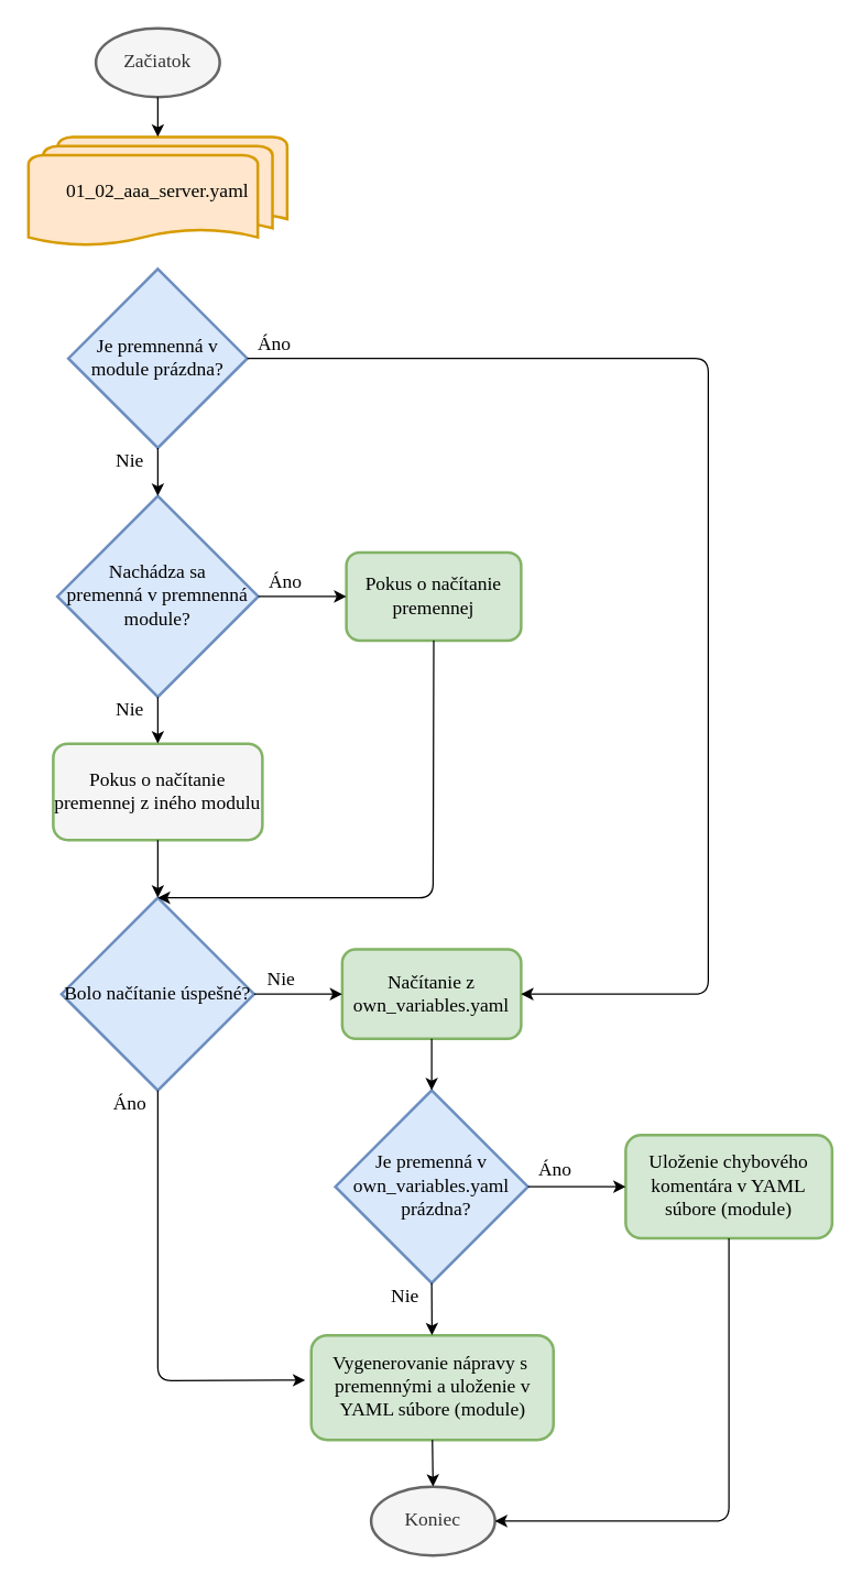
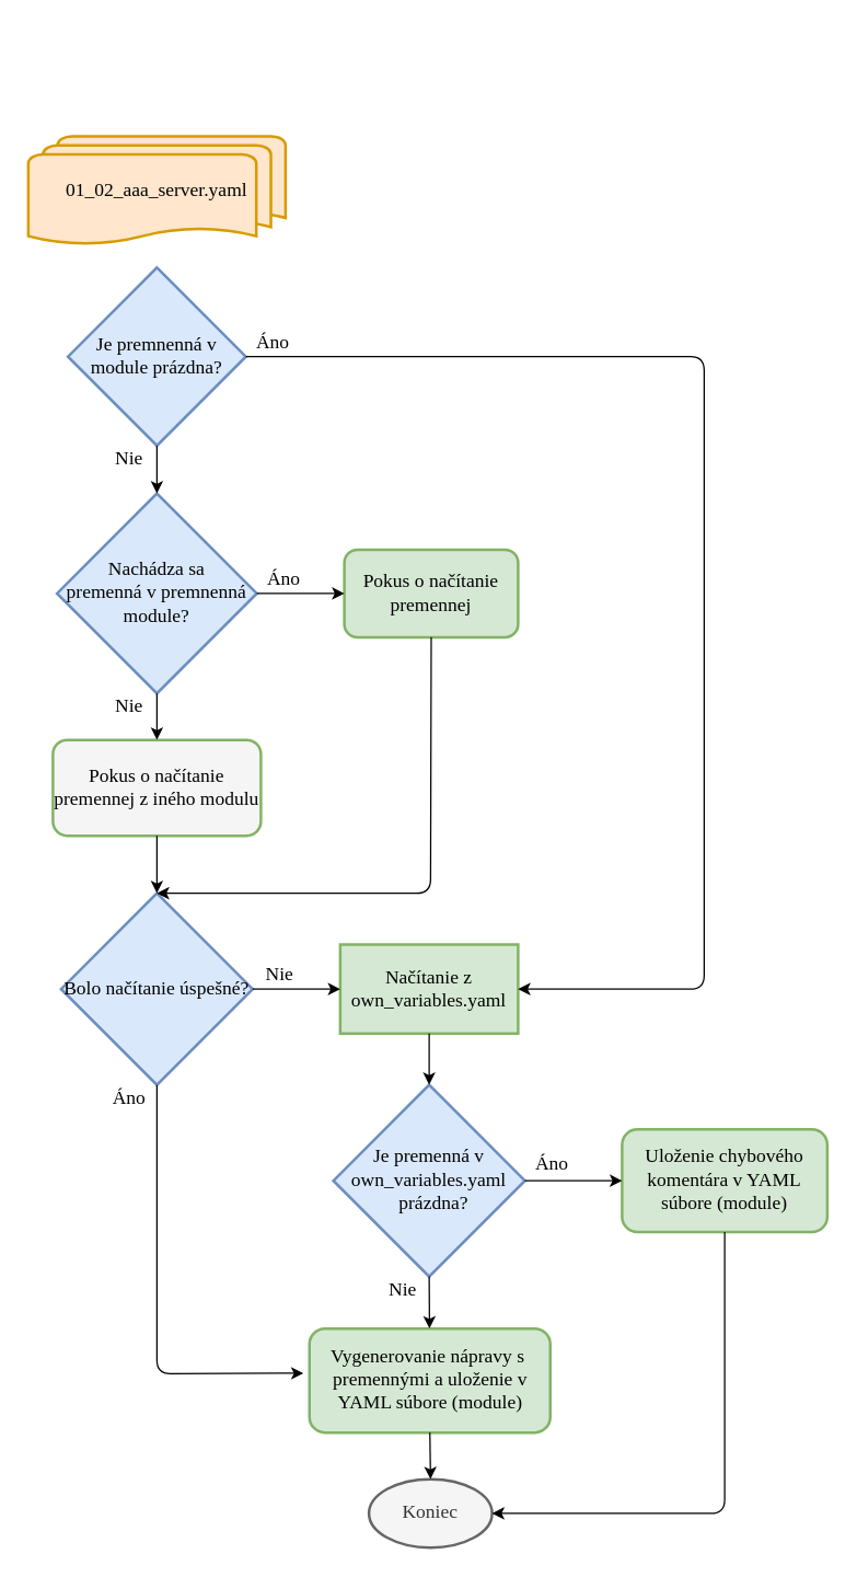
- <mxCell id="2" value="Začiatok" style="strokeWidth=2;html=1;shape=mxgraph.flowchart.start_1;whiteSpace=wrap;fontFamily=Vafle VUT;fillColor=#f5f5f5;strokeColor=#666666;fontColor=#333333;fontSize=14;" parent="1" vertex="1"><mxGeometry x="69" y="20" width="90" height="50" as="geometry" /></mxCell>
- <mxCell id="6" value="" style="endArrow=classic;html=1;exitX=0.5;exitY=1;exitDx=0;exitDy=0;exitPerimeter=0;entryX=0.5;entryY=0;entryDx=0;entryDy=0;entryPerimeter=0;fontFamily=Vafle VUT;fontSize=14;" parent="1" source="2" target="5" edge="1"><mxGeometry width="50" height="50" relative="1" as="geometry"><mxPoint x="34" y="1210" as="sourcePoint" /><mxPoint x="84" y="1160" as="targetPoint" /></mxGeometry></mxCell>
- <mxCell id="12" value="&lt;font face=&quot;Vafle VUT&quot; style=&quot;font-size: 14px;&quot;&gt;Načítanie z own_variables.yaml&lt;/font&gt;" style="rounded=1;whiteSpace=wrap;html=1;strokeWidth=2;fillColor=#d5e8d4;strokeColor=#82b366;fontFamily=Vafle VUT;fontSize=14;" parent="1" vertex="1"><mxGeometry x="248" y="689.5" width="130" height="65" as="geometry" /></mxCell>
+ <mxCell id="12" value="&lt;font face=&quot;Vafle VUT&quot; style=&quot;font-size: 14px;&quot;&gt;Načítanie z own_variables.yaml&lt;/font&gt;" style="whiteSpace=wrap;html=1;strokeWidth=2;fillColor=#d5e8d4;strokeColor=#82b366;fontFamily=Vafle VUT;fontSize=14;rounded=0;" parent="1" vertex="1"><mxGeometry x="248" y="689.5" width="130" height="65" as="geometry" /></mxCell>
